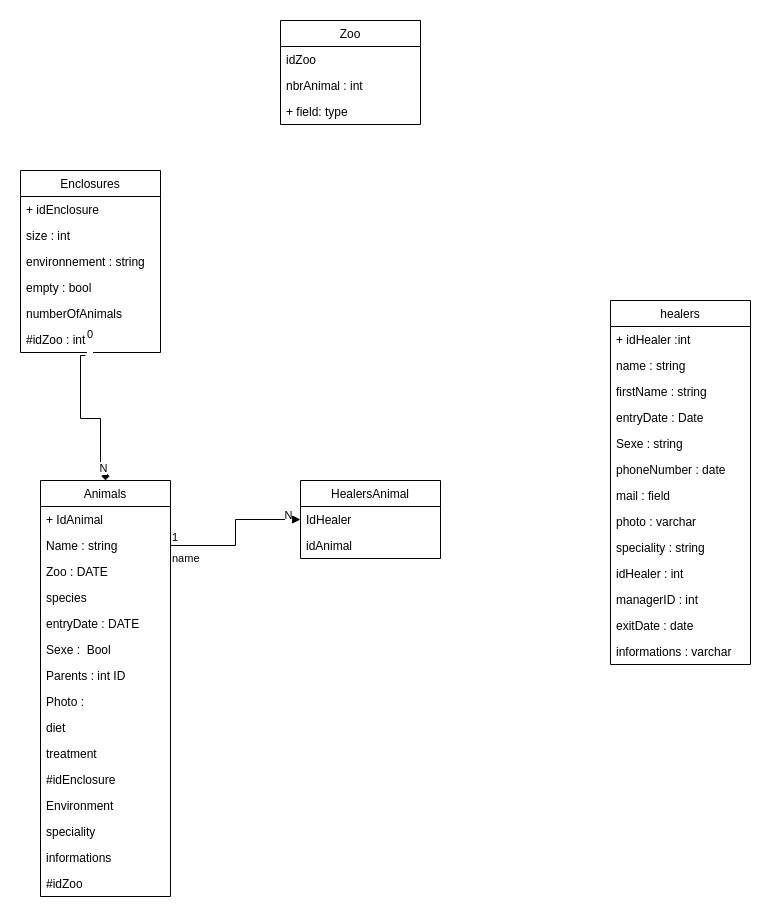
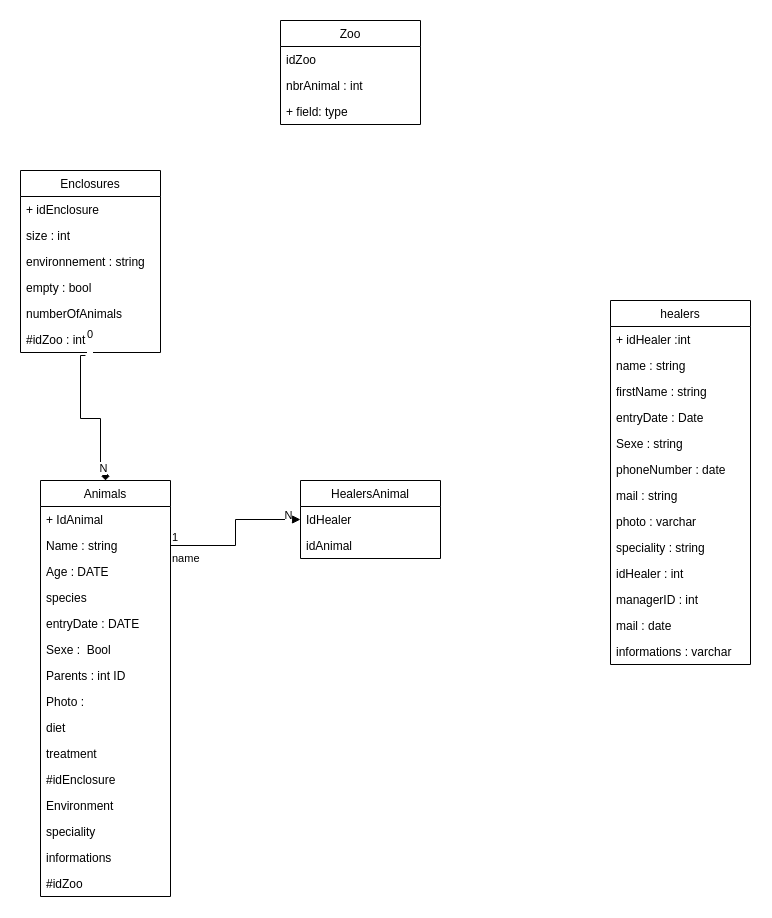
- <mxCell id="25" value="mail : field" style="text;strokeColor=none;fillColor=none;align=left;verticalAlign=top;spacingLeft=4;spacingRight=4;overflow=hidden;rotatable=0;points=[[0,0.5],[1,0.5]];portConstraint=eastwest;" parent="18" vertex="1"><mxGeometry y="182" width="140" height="26" as="geometry" /></mxCell>
+ <mxCell id="25" value="mail : string" style="text;strokeColor=none;fillColor=none;align=left;verticalAlign=top;spacingLeft=4;spacingRight=4;overflow=hidden;rotatable=0;points=[[0,0.5],[1,0.5]];portConstraint=eastwest;" parent="18" vertex="1"><mxGeometry y="182" width="140" height="26" as="geometry" /></mxCell>
- <mxCell id="5" value="Zoo : DATE" style="text;strokeColor=none;fillColor=none;align=left;verticalAlign=top;spacingLeft=4;spacingRight=4;overflow=hidden;rotatable=0;points=[[0,0.5],[1,0.5]];portConstraint=eastwest;" parent="2" vertex="1"><mxGeometry y="78" width="130" height="26" as="geometry" /></mxCell>
+ <mxCell id="5" value="Age : DATE" style="text;strokeColor=none;fillColor=none;align=left;verticalAlign=top;spacingLeft=4;spacingRight=4;overflow=hidden;rotatable=0;points=[[0,0.5],[1,0.5]];portConstraint=eastwest;" parent="2" vertex="1"><mxGeometry y="78" width="130" height="26" as="geometry" /></mxCell>
- <mxCell id="30" value="exitDate : date" style="text;strokeColor=none;fillColor=none;align=left;verticalAlign=top;spacingLeft=4;spacingRight=4;overflow=hidden;rotatable=0;points=[[0,0.5],[1,0.5]];portConstraint=eastwest;" parent="18" vertex="1"><mxGeometry y="312" width="140" height="26" as="geometry" /></mxCell>
+ <mxCell id="30" value="mail : date" style="text;strokeColor=none;fillColor=none;align=left;verticalAlign=top;spacingLeft=4;spacingRight=4;overflow=hidden;rotatable=0;points=[[0,0.5],[1,0.5]];portConstraint=eastwest;" parent="18" vertex="1"><mxGeometry y="312" width="140" height="26" as="geometry" /></mxCell>
